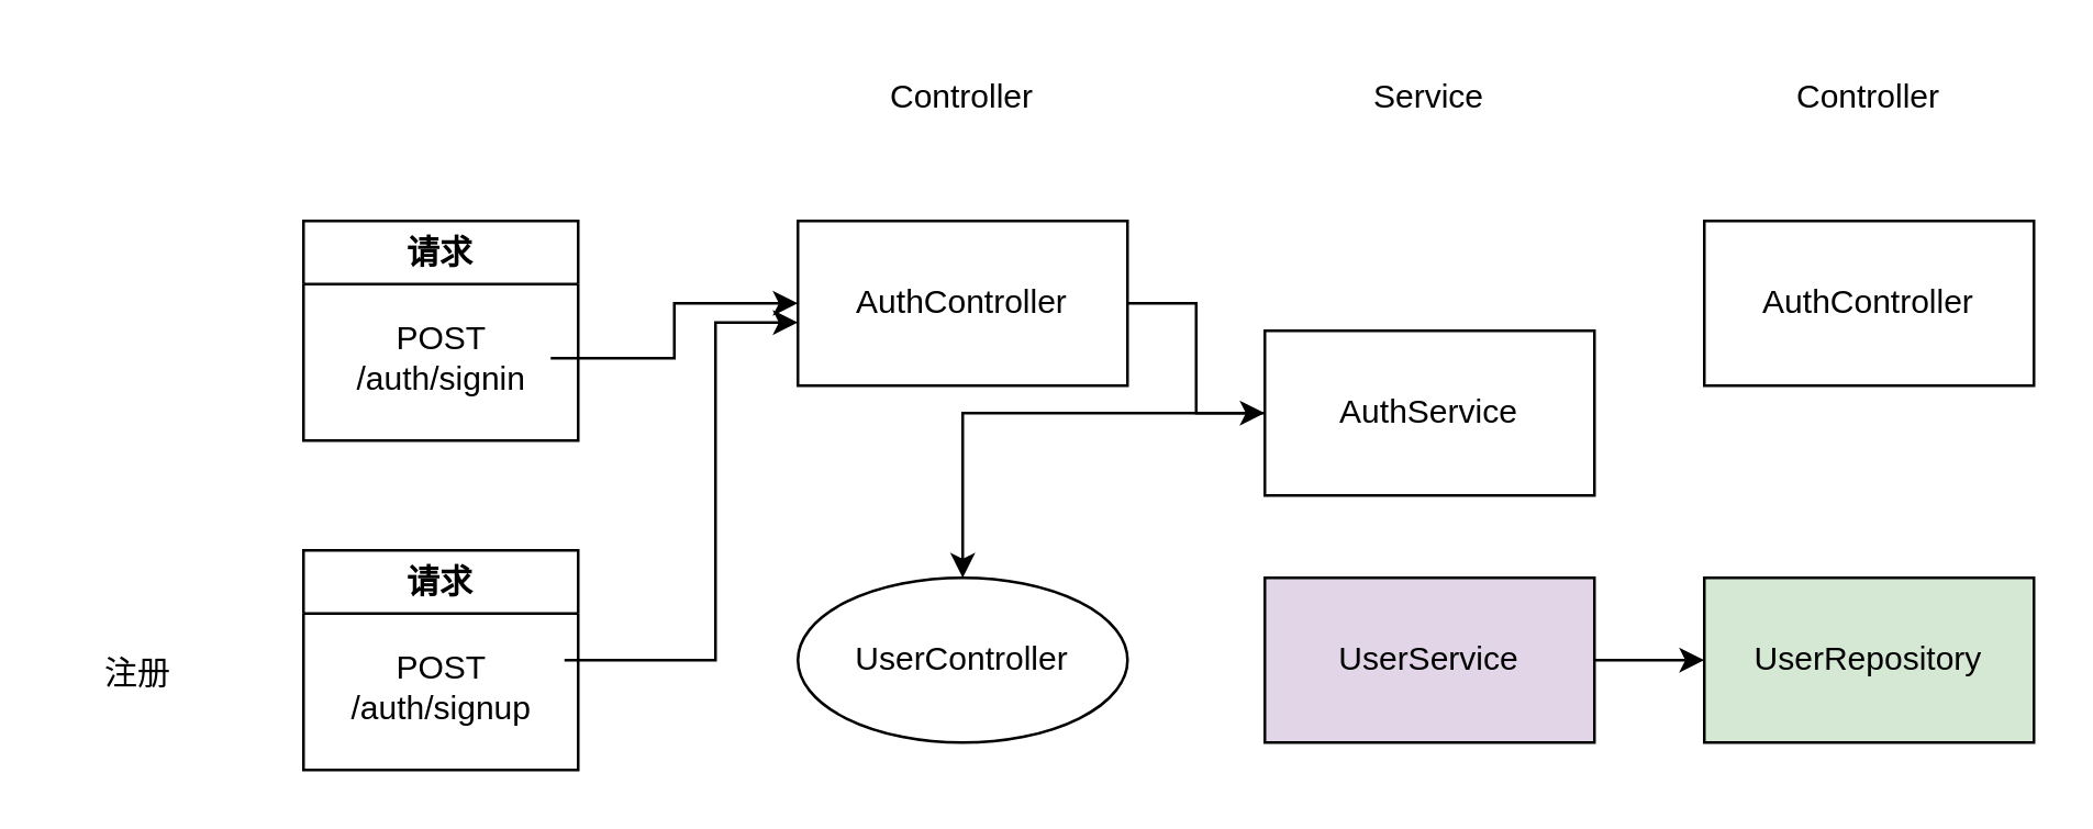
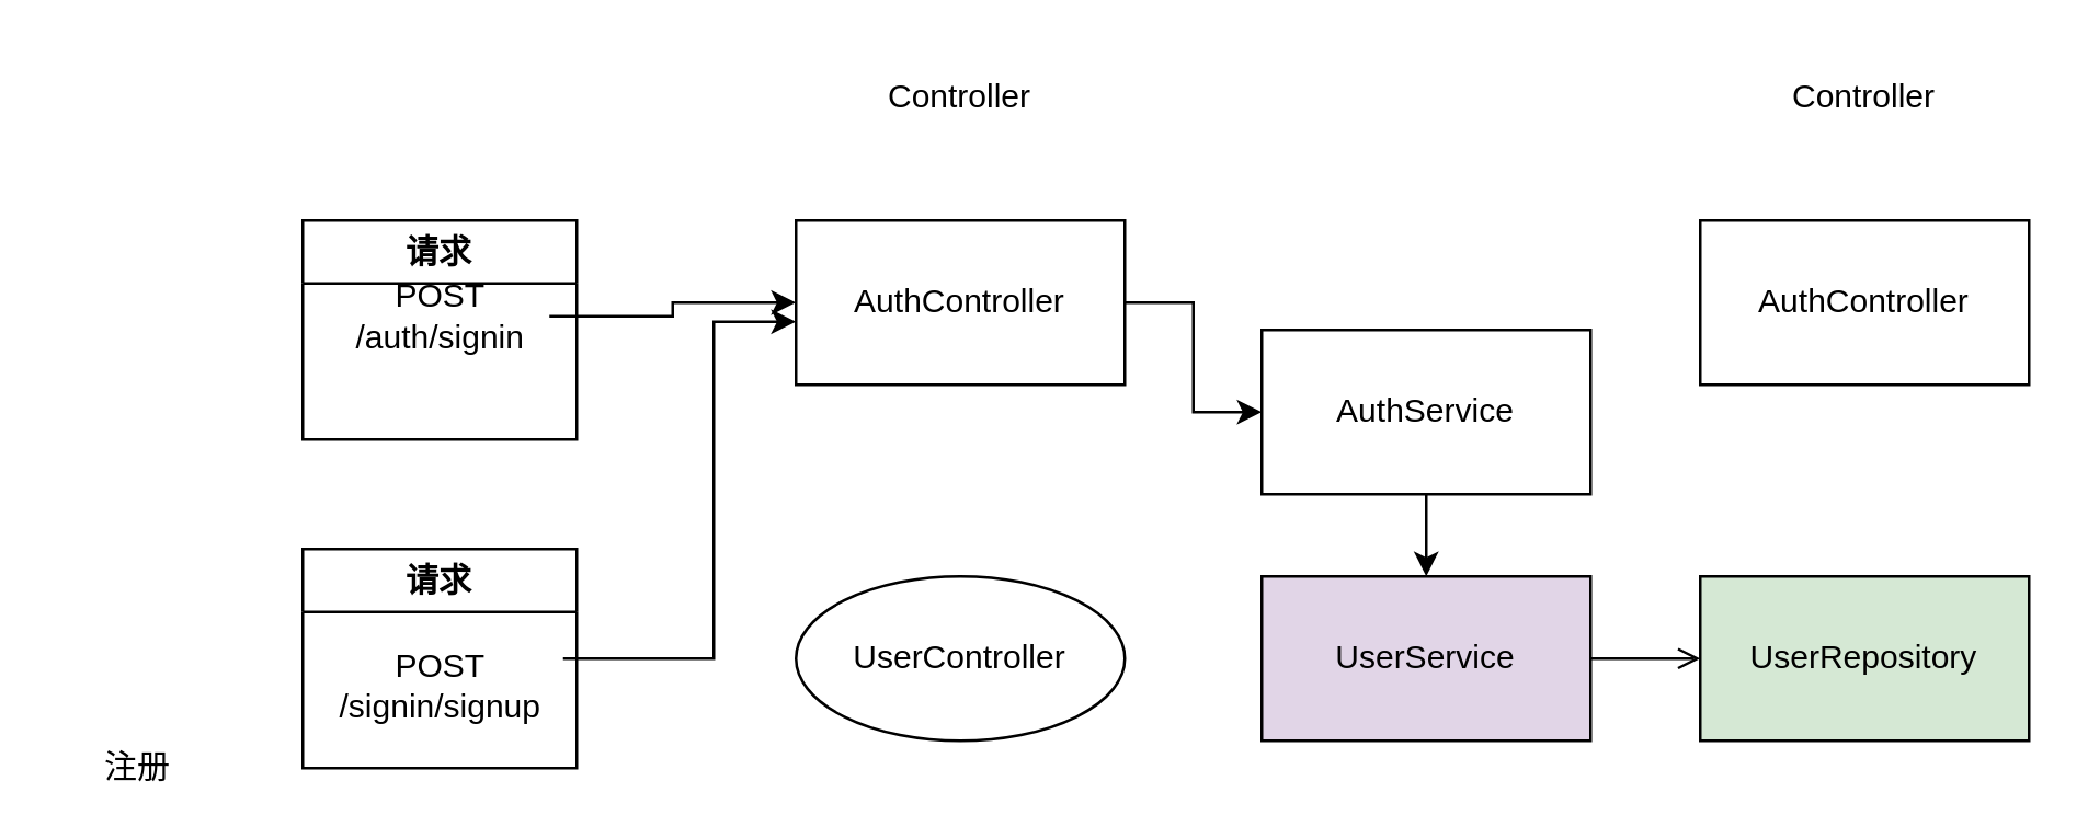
- <mxCell id="12" value="Service" style="text;html=1;strokeColor=none;fillColor=none;align=center;verticalAlign=middle;whiteSpace=wrap;rounded=0;" vertex="1" parent="1"><mxGeometry x="490" y="20" width="60" height="30" as="geometry" /></mxCell>
- <mxCell id="3" value="POST&lt;br&gt;/auth/signin" style="text;html=1;align=center;verticalAlign=middle;resizable=0;points=[];autosize=1;strokeColor=none;fillColor=none;" vertex="1" parent="2"><mxGeometry x="10" y="30" width="80" height="40" as="geometry" /></mxCell>
+ <mxCell id="3" value="POST&lt;br&gt;/auth/signin" style="text;html=1;align=center;verticalAlign=middle;resizable=0;points=[];autosize=1;strokeColor=none;fillColor=none;" vertex="1" parent="2"><mxGeometry x="10" y="15" width="80" height="40" as="geometry" /></mxCell>
- <mxCell id="10" value="" style="edgeStyle=orthogonalEdgeStyle;rounded=0;orthogonalLoop=1;jettySize=auto;html=1;" edge="1" parent="1" source="11" target="9"><mxGeometry relative="1" as="geometry" /></mxCell>
+ <mxCell id="10" value="" style="edgeStyle=orthogonalEdgeStyle;rounded=0;orthogonalLoop=1;jettySize=auto;html=1;" edge="1" parent="1" source="11" target="14"><mxGeometry relative="1" as="geometry" /></mxCell>
- <mxCell id="13" value="" style="edgeStyle=orthogonalEdgeStyle;rounded=0;orthogonalLoop=1;jettySize=auto;html=1;" edge="1" parent="1" source="14" target="17"><mxGeometry relative="1" as="geometry" /></mxCell>
+ <mxCell id="13" value="" style="edgeStyle=orthogonalEdgeStyle;rounded=0;orthogonalLoop=1;jettySize=auto;html=1;endArrow=open;" edge="1" parent="1" source="14" target="17"><mxGeometry relative="1" as="geometry" /></mxCell>
- <mxCell id="20" value="注册" style="text;html=1;strokeColor=none;fillColor=none;align=center;verticalAlign=middle;whiteSpace=wrap;rounded=0;" vertex="1" parent="1"><mxGeometry x="20" y="230" width="60" height="30" as="geometry" /></mxCell>
+ <mxCell id="20" value="注册" style="text;html=1;strokeColor=none;fillColor=none;align=center;verticalAlign=middle;whiteSpace=wrap;rounded=0;" vertex="1" parent="1"><mxGeometry x="20" y="265" width="60" height="30" as="geometry" /></mxCell>
- <mxCell id="5" value="POST&lt;br&gt;/auth/signup" style="text;html=1;align=center;verticalAlign=middle;resizable=0;points=[];autosize=1;strokeColor=none;fillColor=none;" vertex="1" parent="4"><mxGeometry x="5" y="30" width="90" height="40" as="geometry" /></mxCell>
+ <mxCell id="5" value="POST&lt;br&gt;/signin/signup" style="text;html=1;align=center;verticalAlign=middle;resizable=0;points=[];autosize=1;strokeColor=none;fillColor=none;" vertex="1" parent="4"><mxGeometry x="5" y="30" width="90" height="40" as="geometry" /></mxCell>
